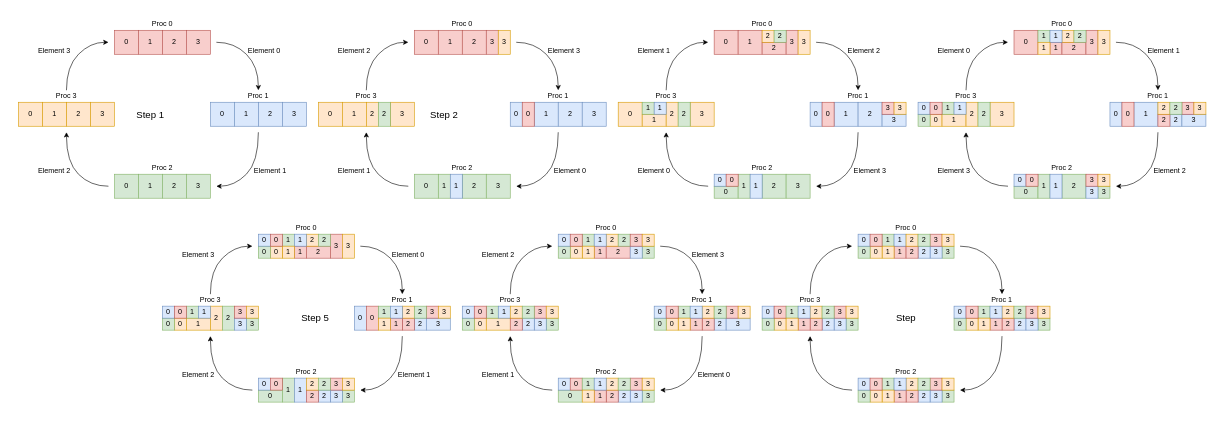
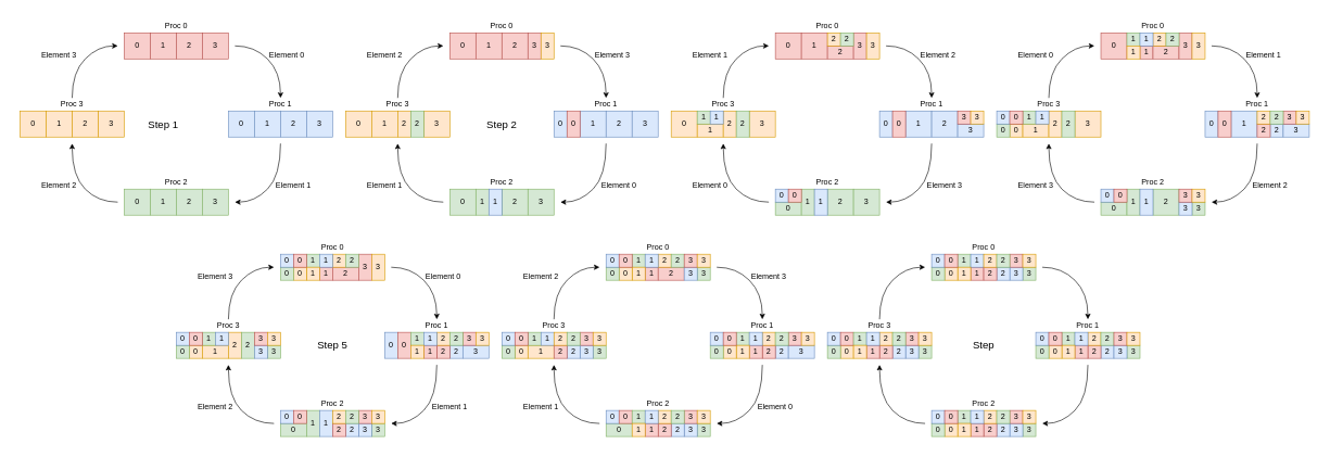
- <mxCell id="60" value="&lt;font style=&quot;font-size: 16px&quot;&gt;Step 2&lt;/font&gt;" style="text;html=1;strokeColor=none;fillColor=none;align=center;verticalAlign=middle;whiteSpace=wrap;rounded=0;" vertex="1" parent="1"><mxGeometry x="710" y="175" width="60" height="30" as="geometry" /></mxCell>
+ <mxCell id="60" value="&lt;font style=&quot;font-size: 16px&quot;&gt;Step 2&lt;/font&gt;" style="text;html=1;strokeColor=none;fillColor=none;align=center;verticalAlign=middle;whiteSpace=wrap;rounded=0;" vertex="1" parent="1"><mxGeometry x="740" y="175" width="60" height="30" as="geometry" /></mxCell>
- <mxCell id="181" value="&lt;font style=&quot;font-size: 16px&quot;&gt;Step 5&lt;/font&gt;" style="text;html=1;strokeColor=none;fillColor=none;align=center;verticalAlign=middle;whiteSpace=wrap;rounded=0;" vertex="1" parent="1"><mxGeometry x="495" y="515" width="60" height="30" as="geometry" /></mxCell>
+ <mxCell id="181" value="&lt;font style=&quot;font-size: 16px&quot;&gt;Step 5&lt;/font&gt;" style="text;html=1;strokeColor=none;fillColor=none;align=center;verticalAlign=middle;whiteSpace=wrap;rounded=0;" vertex="1" parent="1"><mxGeometry x="480" y="515" width="60" height="30" as="geometry" /></mxCell>
